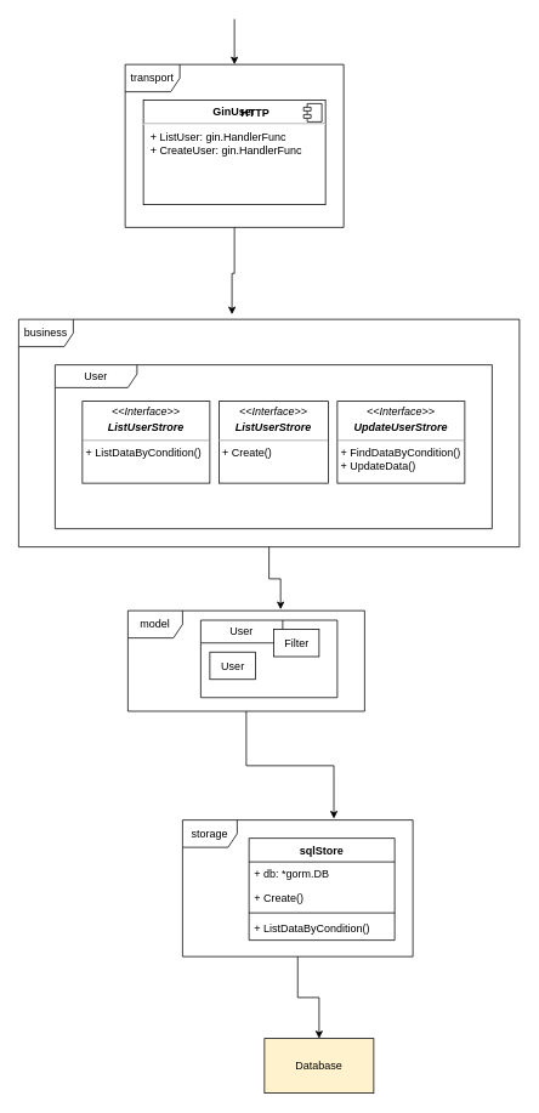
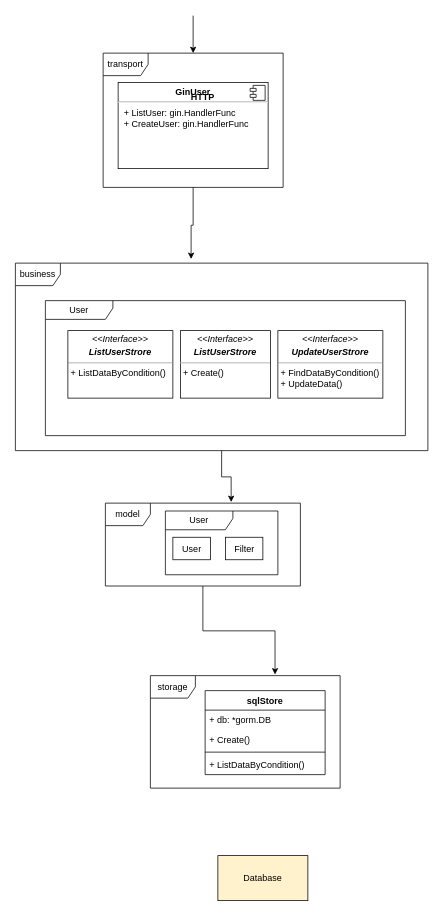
- <mxCell id="26" value="HTTP" style="text;align=center;fontStyle=1;verticalAlign=middle;spacingLeft=3;spacingRight=3;strokeColor=none;rotatable=0;points=[[0,0.5],[1,0.5]];portConstraint=eastwest;" vertex="1" parent="1"><mxGeometry x="240" y="110" width="80" height="26" as="geometry" /></mxCell>
+ <mxCell id="26" value="HTTP" style="text;align=center;fontStyle=1;verticalAlign=middle;spacingLeft=3;spacingRight=3;strokeColor=none;rotatable=0;points=[[0,0.5],[1,0.5]];portConstraint=eastwest;" vertex="1" parent="1"><mxGeometry x="230" y="115" width="80" height="26" as="geometry" /></mxCell>
- <mxCell id="6" value="Filter" style="html=1;" vertex="1" parent="2"><mxGeometry x="160" y="20.5" width="50" height="30" as="geometry" /></mxCell>
+ <mxCell id="6" value="Filter" style="html=1;" vertex="1" parent="2"><mxGeometry x="160" y="45.5" width="50" height="30" as="geometry" /></mxCell>
- <mxCell id="31" value="" style="edgeStyle=orthogonalEdgeStyle;rounded=0;orthogonalLoop=1;jettySize=auto;html=1;" edge="1" parent="1" source="19" target="30"><mxGeometry relative="1" as="geometry" /></mxCell>
